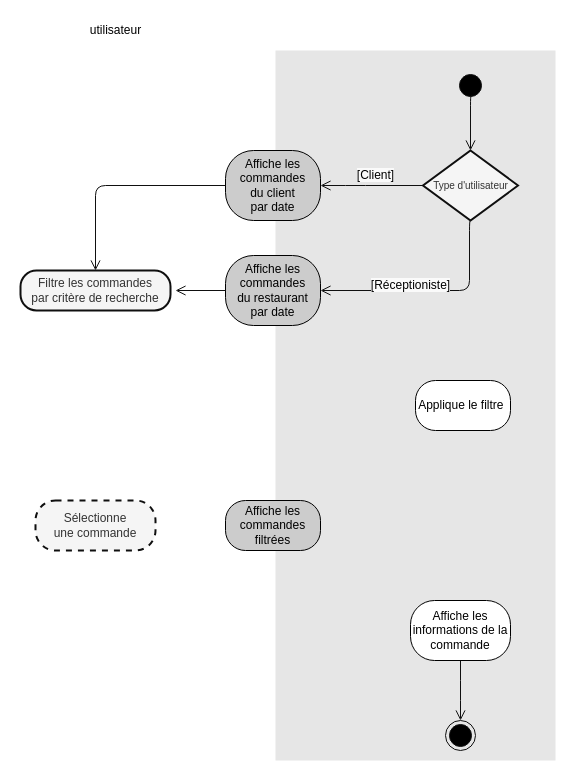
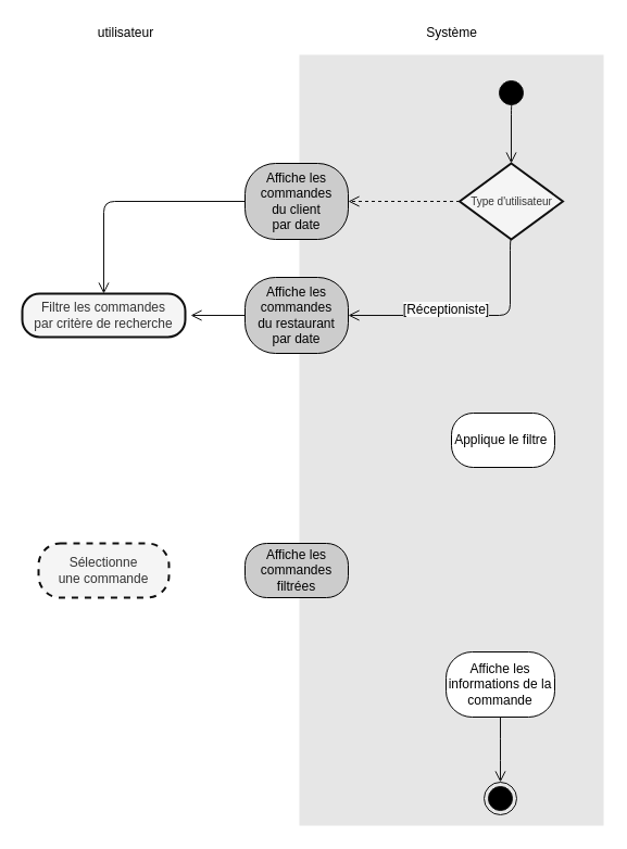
+ <mxCell id="21" value="Système" style="text;html=1;align=center;verticalAlign=middle;resizable=0;points=[];autosize=1;strokeColor=none;" vertex="1" parent="1"><mxGeometry x="385" y="20" width="60" height="20" as="geometry" /></mxCell>
- <mxCell id="17" value="&lt;span style=&quot;background-color: rgb(250 , 250 , 250)&quot;&gt;[Client]&lt;/span&gt;" style="text;html=1;align=center;verticalAlign=middle;resizable=0;points=[];autosize=1;strokeColor=none;" vertex="1" parent="1"><mxGeometry x="350" y="165" width="50" height="20" as="geometry" /></mxCell>
- <mxCell id="16" value="" style="edgeStyle=orthogonalEdgeStyle;html=1;verticalAlign=bottom;endArrow=open;endSize=8;strokeColor=#0F0F0F;exitX=0;exitY=0.5;exitDx=0;exitDy=0;entryX=1;entryY=0.5;entryDx=0;entryDy=0;" edge="1" parent="1" source="13" target="5"><mxGeometry relative="1" as="geometry"><mxPoint x="335" y="150" as="targetPoint" /><mxPoint x="295.66" y="80" as="sourcePoint" /><Array as="points"><mxPoint x="355" y="185" /><mxPoint x="355" y="185" /></Array></mxGeometry></mxCell>
+ <mxCell id="16" value="" style="edgeStyle=orthogonalEdgeStyle;html=1;verticalAlign=bottom;endArrow=open;endSize=8;strokeColor=#0F0F0F;exitX=0;exitY=0.5;exitDx=0;exitDy=0;entryX=1;entryY=0.5;entryDx=0;entryDy=0;dashed=1;" edge="1" parent="1" source="13" target="5"><mxGeometry relative="1" as="geometry"><mxPoint x="335" y="150" as="targetPoint" /><mxPoint x="295.66" y="80" as="sourcePoint" /><Array as="points"><mxPoint x="355" y="185" /><mxPoint x="355" y="185" /></Array></mxGeometry></mxCell>
